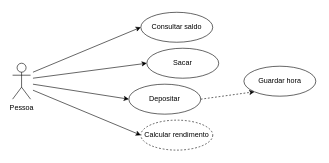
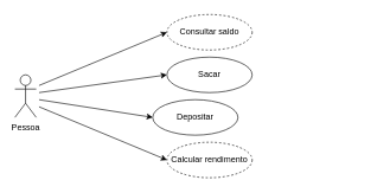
- <mxCell id="3" value="Consultar saldo" style="ellipse;whiteSpace=wrap;html=1;" parent="1" vertex="1"><mxGeometry x="234" y="20" width="120" height="50" as="geometry" /></mxCell>
+ <mxCell id="3" value="Consultar saldo" style="ellipse;whiteSpace=wrap;html=1;dashed=1;" parent="1" vertex="1"><mxGeometry x="234" y="20" width="120" height="50" as="geometry" /></mxCell>
- <mxCell id="4" value="Sacar" style="ellipse;whiteSpace=wrap;html=1;" parent="1" vertex="1"><mxGeometry x="244" y="80" width="120" height="50" as="geometry" /></mxCell>
+ <mxCell id="4" value="Sacar" style="ellipse;whiteSpace=wrap;html=1;" parent="1" vertex="1"><mxGeometry x="234" y="80" width="120" height="50" as="geometry" /></mxCell>
- <mxCell id="11" value="Guardar hora" style="ellipse;whiteSpace=wrap;html=1;" parent="1" vertex="1"><mxGeometry x="406" y="110" width="120" height="50" as="geometry" /></mxCell>
- <mxCell id="12" value="" style="endArrow=classic;html=1;rounded=0;exitX=1;exitY=0.5;exitDx=0;exitDy=0;entryX=0;entryY=1;entryDx=0;entryDy=0;dashed=1;" parent="1" source="5" target="11" edge="1"><mxGeometry width="50" height="50" relative="1" as="geometry"><mxPoint x="364" y="115" as="sourcePoint" /><mxPoint x="424" y="180" as="targetPoint" /></mxGeometry></mxCell>
